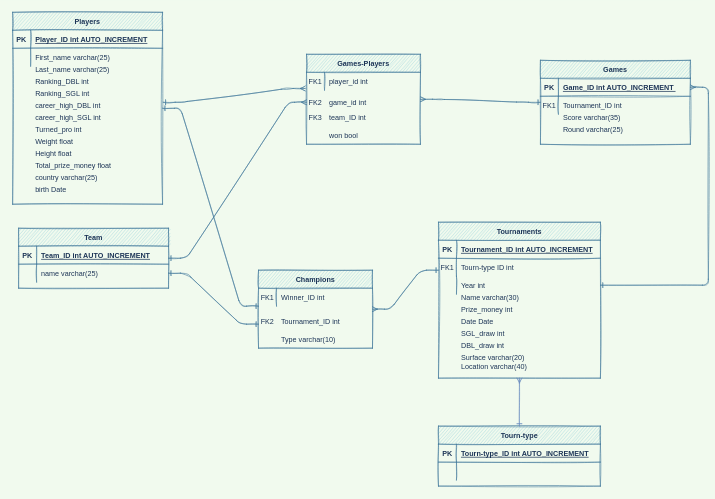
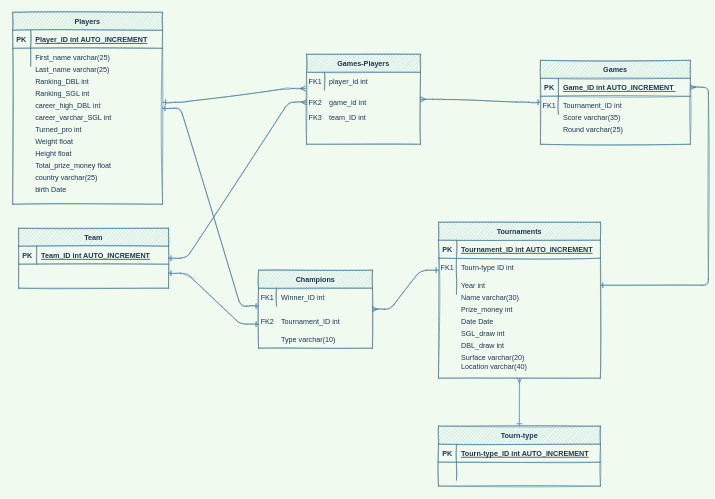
- <mxCell id="42" value="career_high_SGL int" style="shape=partialRectangle;overflow=hidden;connectable=0;fillColor=none;top=0;left=0;bottom=0;right=0;align=left;spacingLeft=6;sketch=1;strokeColor=#457B9D;fontColor=#1D3557;" parent="1" vertex="1"><mxGeometry x="50" y="180" width="220" height="30" as="geometry" /></mxCell>
+ <mxCell id="42" value="career_varchar_SGL int" style="shape=partialRectangle;overflow=hidden;connectable=0;fillColor=none;top=0;left=0;bottom=0;right=0;align=left;spacingLeft=6;sketch=1;strokeColor=#457B9D;fontColor=#1D3557;" parent="1" vertex="1"><mxGeometry x="50" y="180" width="220" height="30" as="geometry" /></mxCell>
- <mxCell id="75" value="won bool" style="shape=partialRectangle;overflow=hidden;connectable=0;fillColor=none;top=0;left=0;bottom=0;right=0;align=left;spacingLeft=6;sketch=1;strokeColor=#457B9D;fontColor=#1D3557;" parent="1" vertex="1"><mxGeometry x="540" y="210" width="150" height="30" as="geometry" /></mxCell>
- <mxCell id="84" value="name varchar(25)" style="shape=partialRectangle;overflow=hidden;connectable=0;fillColor=none;top=0;left=0;bottom=0;right=0;align=left;spacingLeft=6;sketch=1;strokeColor=#457B9D;fontColor=#1D3557;" parent="82" vertex="1"><mxGeometry x="30" width="220" height="30" as="geometry" /></mxCell>
